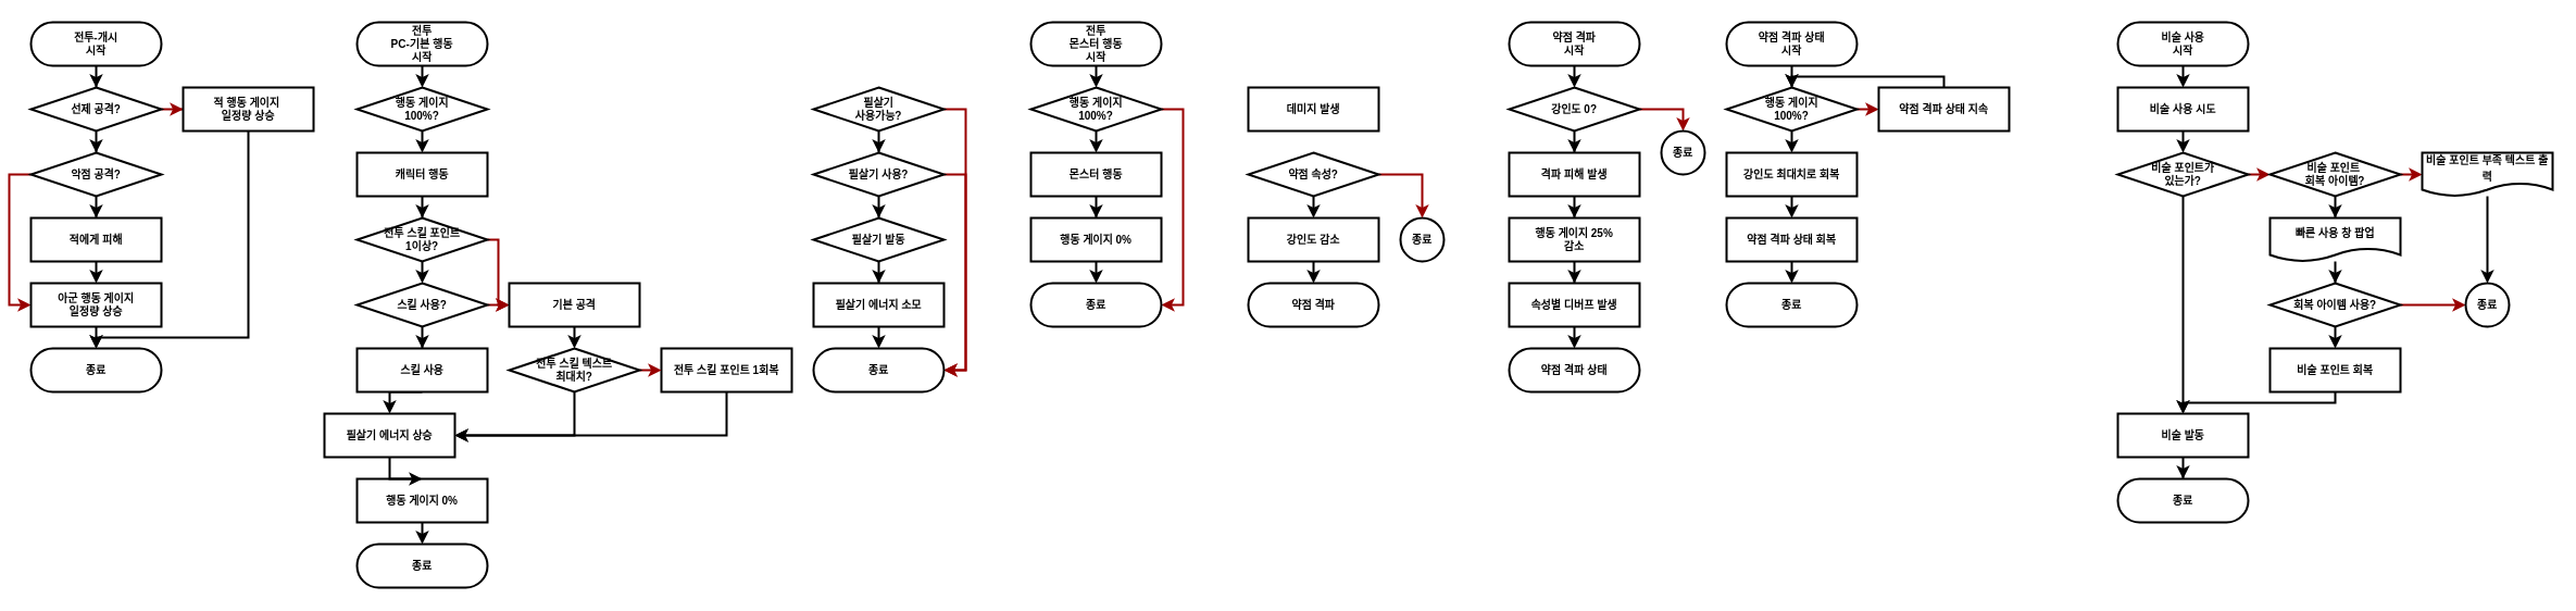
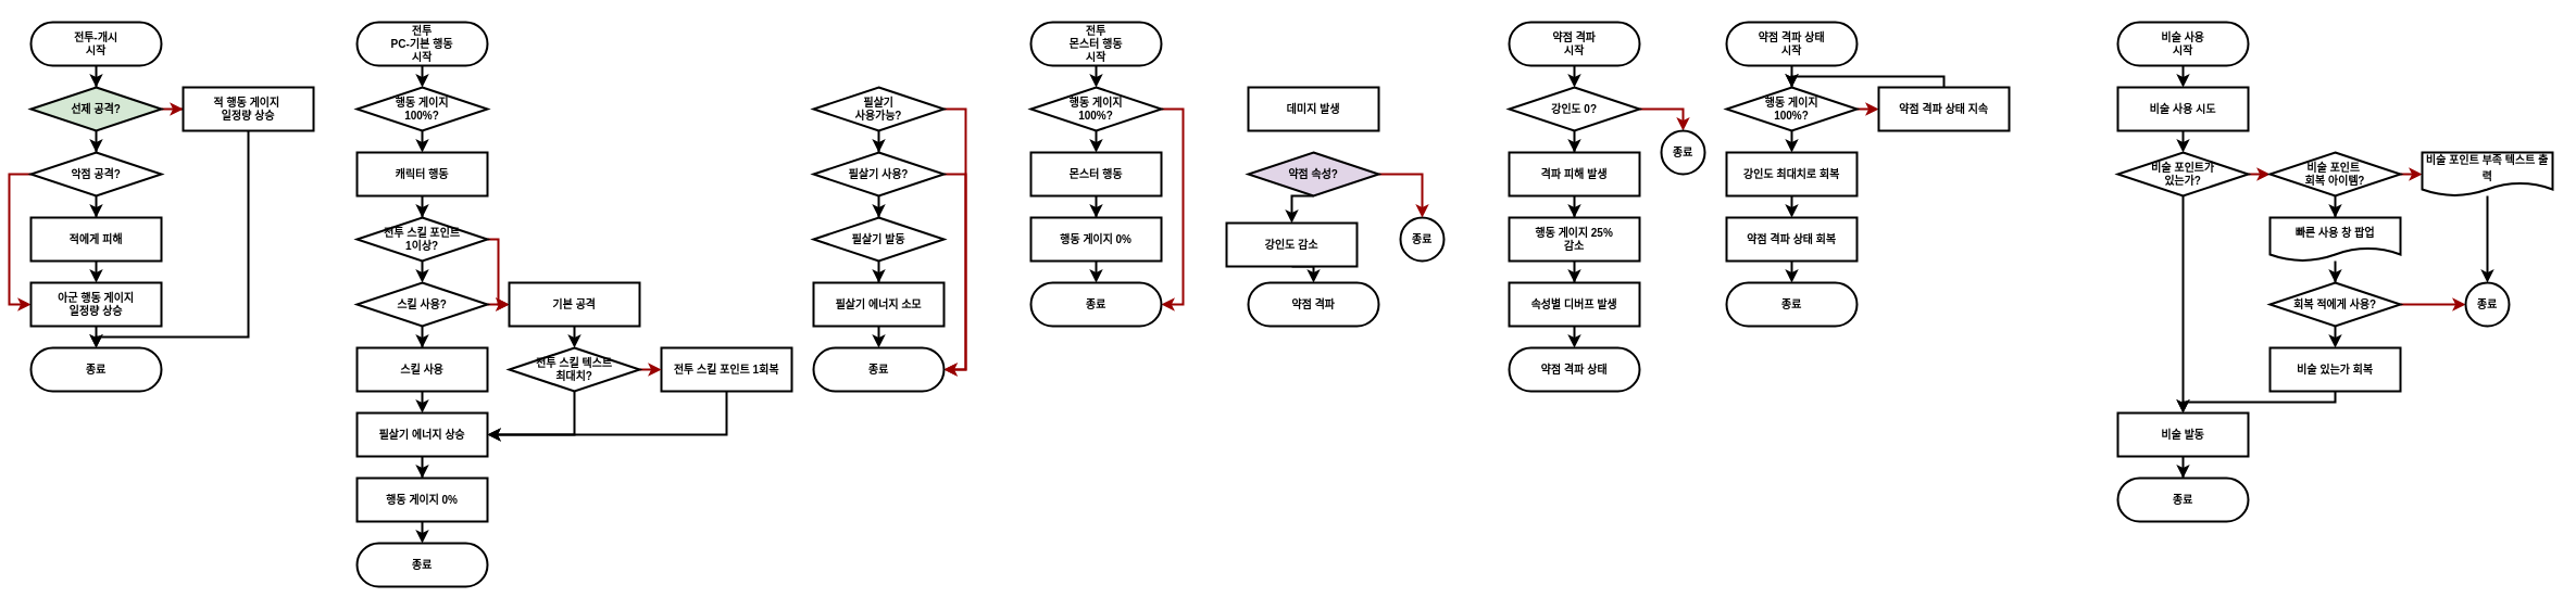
- <mxCell id="6" value="선제 공격?" style="rhombus;whiteSpace=wrap;html=1;strokeWidth=2;fontSize=10;fontStyle=1" parent="1" vertex="1"><mxGeometry x="20" y="80" width="120" height="40" as="geometry" /></mxCell>
+ <mxCell id="6" value="선제 공격?" style="rhombus;whiteSpace=wrap;html=1;strokeWidth=2;fontSize=10;fontStyle=1;fillColor=#d5e8d4;" parent="1" vertex="1"><mxGeometry x="20" y="80" width="120" height="40" as="geometry" /></mxCell>
- <mxCell id="96" value="약점 속성?" style="rhombus;whiteSpace=wrap;html=1;strokeWidth=2;fontSize=10;fontStyle=1" parent="1" vertex="1"><mxGeometry x="1140" y="140" width="120" height="40" as="geometry" /></mxCell>
+ <mxCell id="96" value="약점 속성?" style="rhombus;whiteSpace=wrap;html=1;strokeWidth=2;fontSize=10;fontStyle=1;fillColor=#e1d5e7;" parent="1" vertex="1"><mxGeometry x="1140" y="140" width="120" height="40" as="geometry" /></mxCell>
- <mxCell id="90" value="강인도 감소" style="rounded=1;whiteSpace=wrap;html=1;arcSize=0;strokeWidth=2;fontSize=10;fontStyle=1" parent="1" vertex="1"><mxGeometry x="1140" y="200" width="120" height="40" as="geometry" /></mxCell>
+ <mxCell id="90" value="강인도 감소" style="rounded=1;whiteSpace=wrap;html=1;arcSize=0;strokeWidth=2;fontSize=10;fontStyle=1" parent="1" vertex="1"><mxGeometry x="1120" y="205" width="120" height="40" as="geometry" /></mxCell>
- <mxCell id="113" value="회복 아이템 사용?" style="rhombus;whiteSpace=wrap;html=1;strokeWidth=2;fontSize=10;fontStyle=1" vertex="1" parent="1"><mxGeometry x="2080" y="260" width="120" height="40" as="geometry" /></mxCell>
+ <mxCell id="113" value="회복 적에게 사용?" style="rhombus;whiteSpace=wrap;html=1;strokeWidth=2;fontSize=10;fontStyle=1" vertex="1" parent="1"><mxGeometry x="2080" y="260" width="120" height="40" as="geometry" /></mxCell>
- <mxCell id="116" value="비술 포인트 회복" style="rounded=1;whiteSpace=wrap;html=1;arcSize=0;strokeWidth=2;fontSize=10;fontStyle=1" vertex="1" parent="1"><mxGeometry x="2080" y="320" width="120" height="40" as="geometry" /></mxCell>
+ <mxCell id="116" value="비술 있는가 회복" style="rounded=1;whiteSpace=wrap;html=1;arcSize=0;strokeWidth=2;fontSize=10;fontStyle=1" vertex="1" parent="1"><mxGeometry x="2080" y="320" width="120" height="40" as="geometry" /></mxCell>
- <mxCell id="53" value="필살기 에너지 상승" style="rounded=1;whiteSpace=wrap;html=1;arcSize=0;strokeWidth=2;fontSize=10;fontStyle=1" parent="1" vertex="1"><mxGeometry x="290" y="380" width="120" height="40" as="geometry" /></mxCell>
+ <mxCell id="53" value="필살기 에너지 상승" style="rounded=1;whiteSpace=wrap;html=1;arcSize=0;strokeWidth=2;fontSize=10;fontStyle=1" parent="1" vertex="1"><mxGeometry x="320" y="380" width="120" height="40" as="geometry" /></mxCell>
